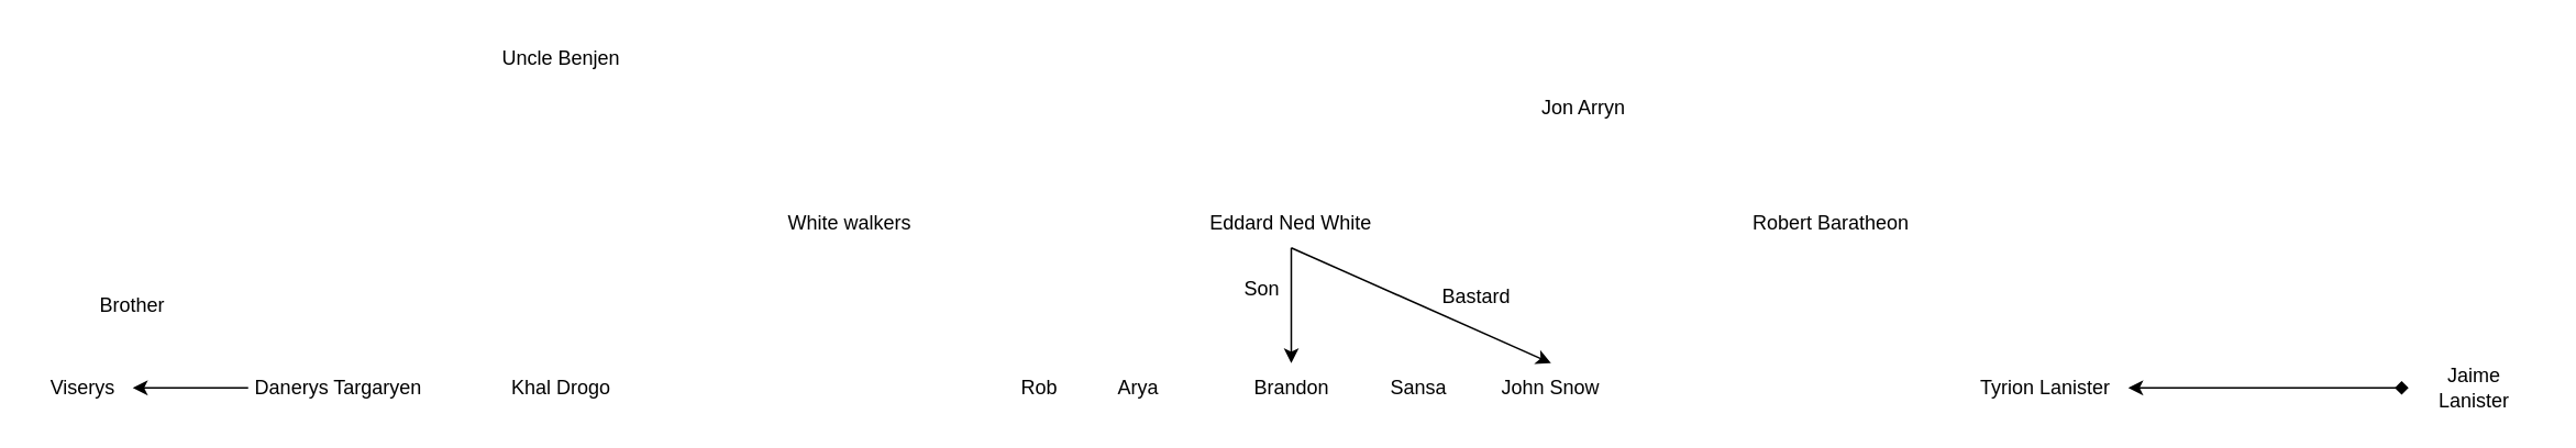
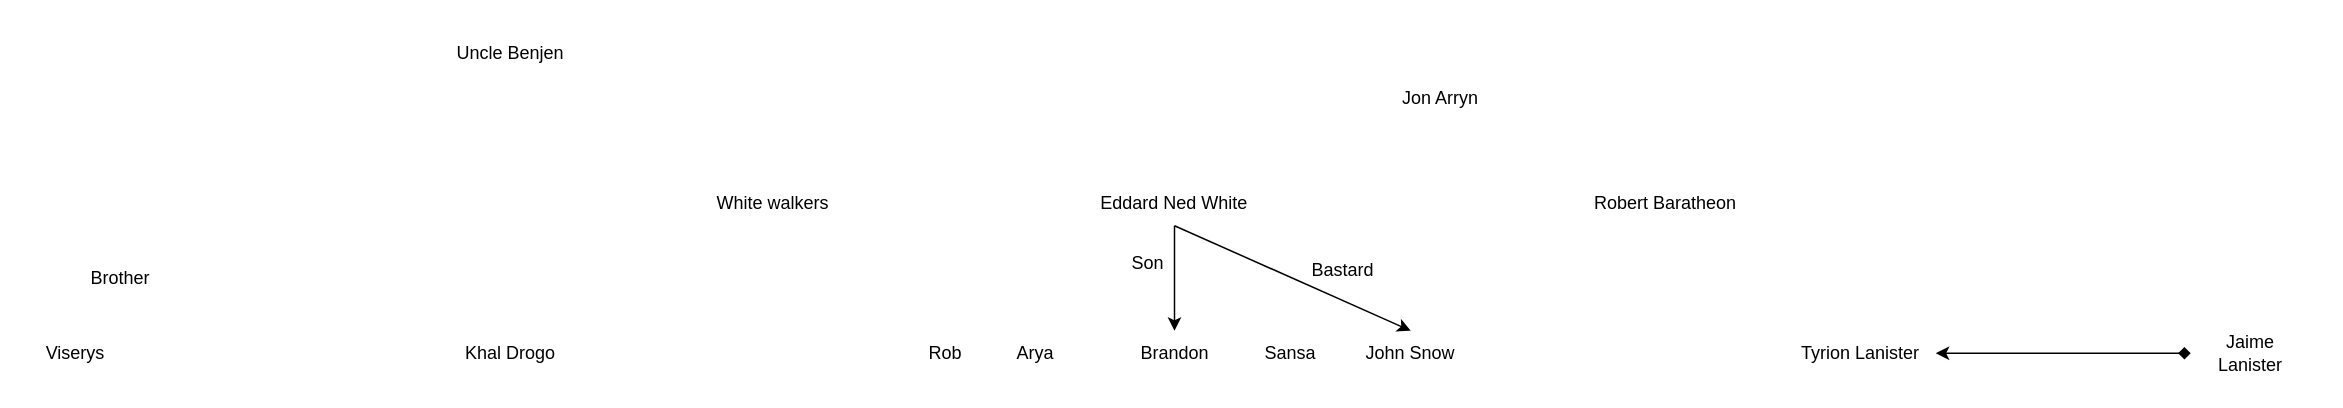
- <mxCell id="17" value="" style="endArrow=classic;html=1;rounded=0;exitX=0;exitY=0.5;exitDx=0;exitDy=0;entryX=1;entryY=0.5;entryDx=0;entryDy=0;" edge="1" parent="1" source="15" target="16"><mxGeometry width="50" height="50" relative="1" as="geometry"><mxPoint x="80" y="350" as="sourcePoint" /><mxPoint x="130" y="300" as="targetPoint" /></mxGeometry></mxCell>
- <mxCell id="15" value="Danerys Targaryen" style="text;html=1;align=center;verticalAlign=middle;whiteSpace=wrap;rounded=0;" vertex="1" parent="1"><mxGeometry x="150" y="220" width="110" height="30" as="geometry" /></mxCell>
